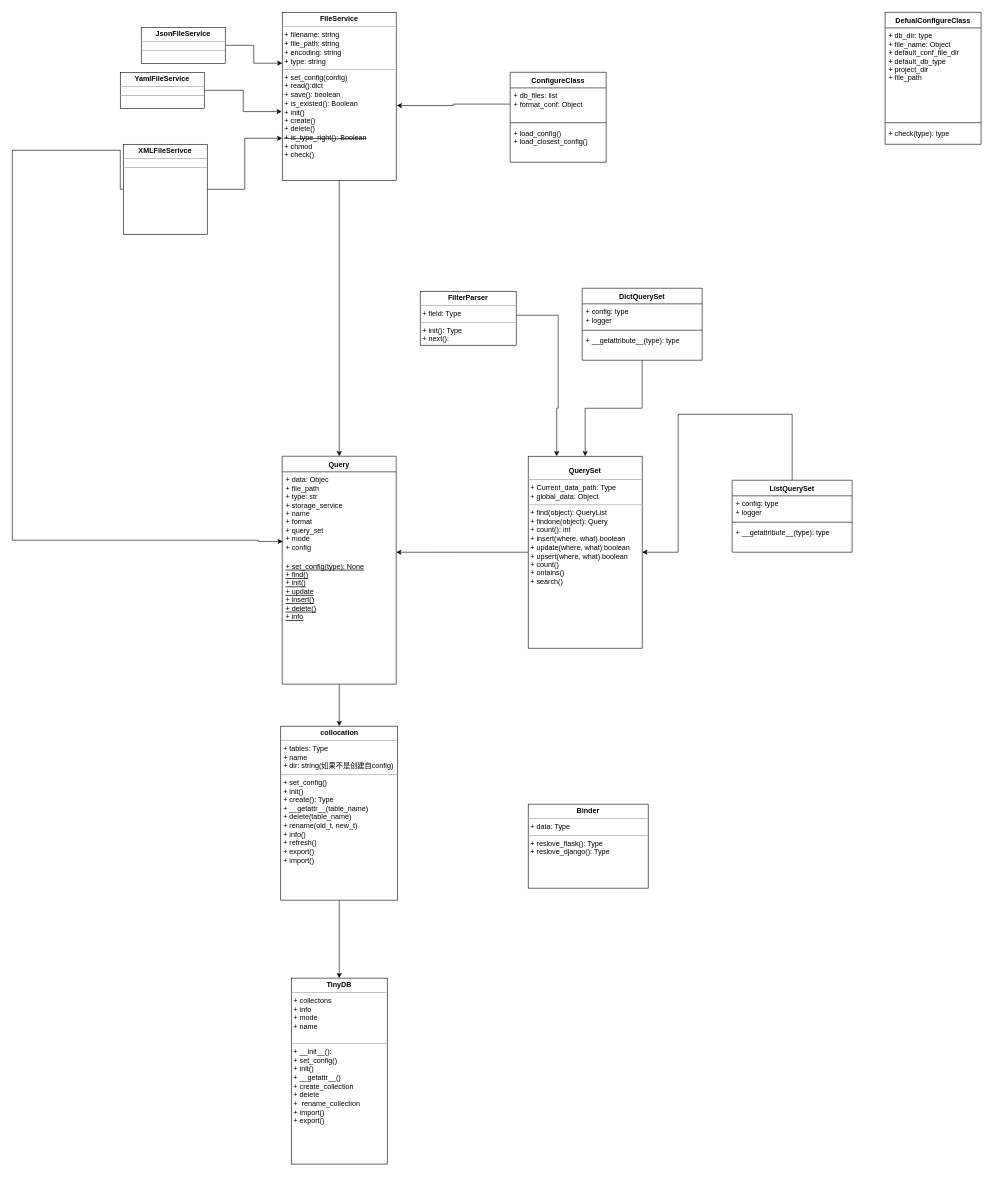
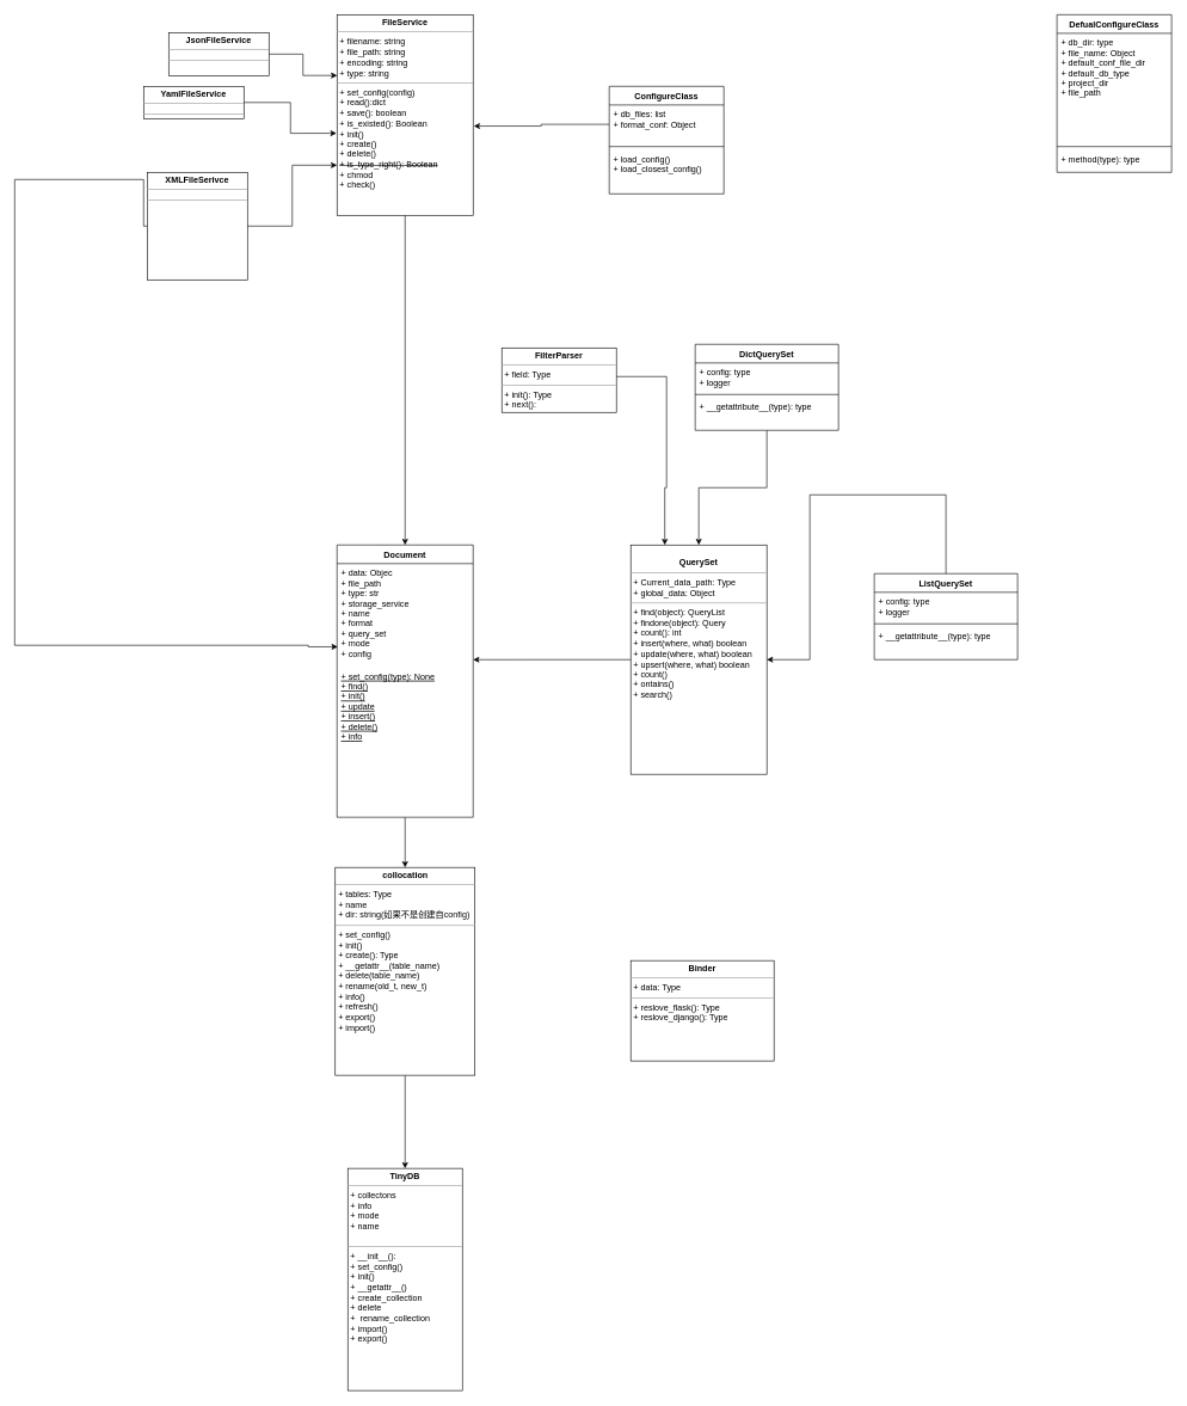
- <mxCell id="33" value="&lt;p style=&quot;margin: 0px ; margin-top: 4px ; text-align: center&quot;&gt;&lt;b&gt;YamlFileService&lt;/b&gt;&lt;/p&gt;&lt;hr size=&quot;1&quot;&gt;&lt;div style=&quot;height: 2px&quot;&gt;&lt;/div&gt;&lt;hr size=&quot;1&quot;&gt;&lt;div style=&quot;height: 2px&quot;&gt;&lt;/div&gt;" style="verticalAlign=top;align=left;overflow=fill;fontSize=12;fontFamily=Helvetica;html=1;" parent="1" vertex="1"><mxGeometry x="200" y="120" width="140" height="60" as="geometry" /></mxCell>
+ <mxCell id="33" value="&lt;p style=&quot;margin: 0px ; margin-top: 4px ; text-align: center&quot;&gt;&lt;b&gt;YamlFileService&lt;/b&gt;&lt;/p&gt;&lt;hr size=&quot;1&quot;&gt;&lt;div style=&quot;height: 2px&quot;&gt;&lt;/div&gt;&lt;hr size=&quot;1&quot;&gt;&lt;div style=&quot;height: 2px&quot;&gt;&lt;/div&gt;" style="verticalAlign=top;align=left;overflow=fill;fontSize=12;fontFamily=Helvetica;html=1;" parent="1" vertex="1"><mxGeometry x="200" y="120" width="140" height="45" as="geometry" /></mxCell>
- <mxCell id="8" value="+ check(type): type" style="text;strokeColor=none;fillColor=none;align=left;verticalAlign=top;spacingLeft=4;spacingRight=4;overflow=hidden;rotatable=0;points=[[0,0.5],[1,0.5]];portConstraint=eastwest;" parent="5" vertex="1"><mxGeometry y="188" width="160" height="32" as="geometry" /></mxCell>
+ <mxCell id="8" value="+ method(type): type" style="text;strokeColor=none;fillColor=none;align=left;verticalAlign=top;spacingLeft=4;spacingRight=4;overflow=hidden;rotatable=0;points=[[0,0.5],[1,0.5]];portConstraint=eastwest;" parent="5" vertex="1"><mxGeometry y="188" width="160" height="32" as="geometry" /></mxCell>
- <mxCell id="25" value="Query" style="swimlane;fontStyle=1;align=center;verticalAlign=top;childLayout=stackLayout;horizontal=1;startSize=26;horizontalStack=0;resizeParent=1;resizeParentMax=0;resizeLast=0;collapsible=1;marginBottom=0;" parent="1" vertex="1"><mxGeometry x="470" y="760" width="190" height="380" as="geometry" /></mxCell>
+ <mxCell id="25" value="Document" style="swimlane;fontStyle=1;align=center;verticalAlign=top;childLayout=stackLayout;horizontal=1;startSize=26;horizontalStack=0;resizeParent=1;resizeParentMax=0;resizeLast=0;collapsible=1;marginBottom=0;" parent="1" vertex="1"><mxGeometry x="470" y="760" width="190" height="380" as="geometry" /></mxCell>
